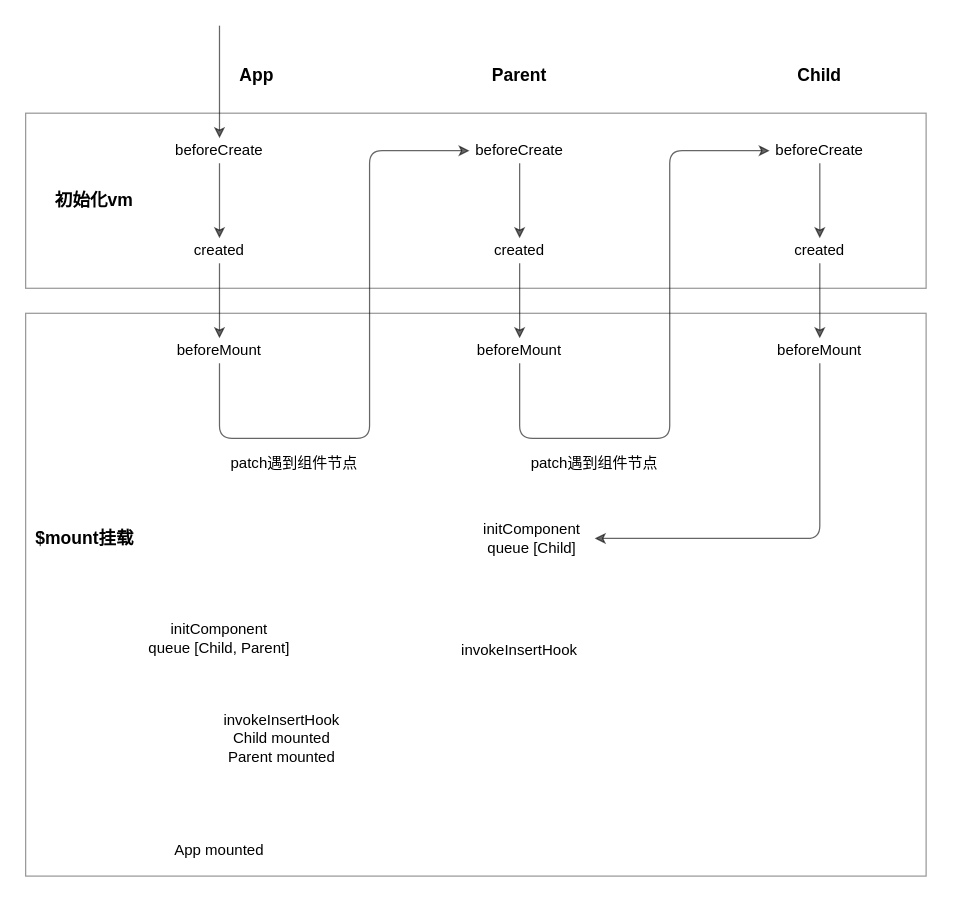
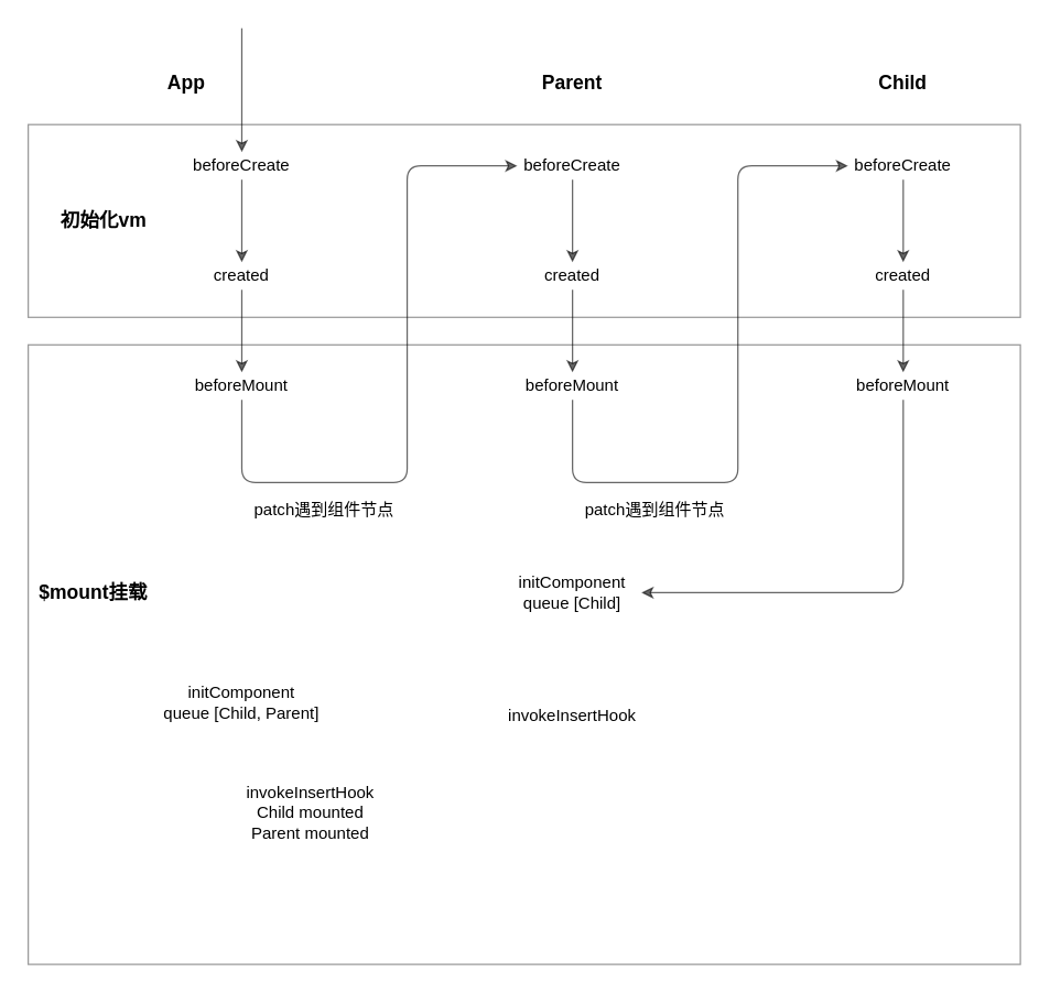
- <mxCell id="22" value="App" style="text;html=1;strokeColor=none;fillColor=none;align=center;verticalAlign=middle;whiteSpace=wrap;rounded=0;fontStyle=1;fontSize=14;" vertex="1" parent="1"><mxGeometry x="185" y="50" width="40" height="20" as="geometry" /></mxCell>
+ <mxCell id="22" value="App" style="text;html=1;strokeColor=none;fillColor=none;align=center;verticalAlign=middle;whiteSpace=wrap;rounded=0;fontStyle=1;fontSize=14;" vertex="1" parent="1"><mxGeometry x="115" y="50" width="40" height="20" as="geometry" /></mxCell>
- <mxCell id="28" value="initComponent&lt;br&gt;queue [Child]" style="text;html=1;strokeColor=none;fillColor=none;align=center;verticalAlign=middle;whiteSpace=wrap;rounded=0;fontSize=12;" vertex="1" parent="1"><mxGeometry x="375" y="410" width="100" height="40" as="geometry" /></mxCell>
+ <mxCell id="28" value="initComponent&lt;br&gt;queue [Child]" style="text;html=1;strokeColor=none;fillColor=none;align=center;verticalAlign=middle;whiteSpace=wrap;rounded=0;fontSize=12;" vertex="1" parent="1"><mxGeometry x="365" y="410" width="100" height="40" as="geometry" /></mxCell>
- <mxCell id="32" value="App mounted" style="text;html=1;strokeColor=none;fillColor=none;align=center;verticalAlign=middle;whiteSpace=wrap;rounded=0;fontSize=12;" vertex="1" parent="1"><mxGeometry x="135" y="670" width="80" height="20" as="geometry" /></mxCell>
